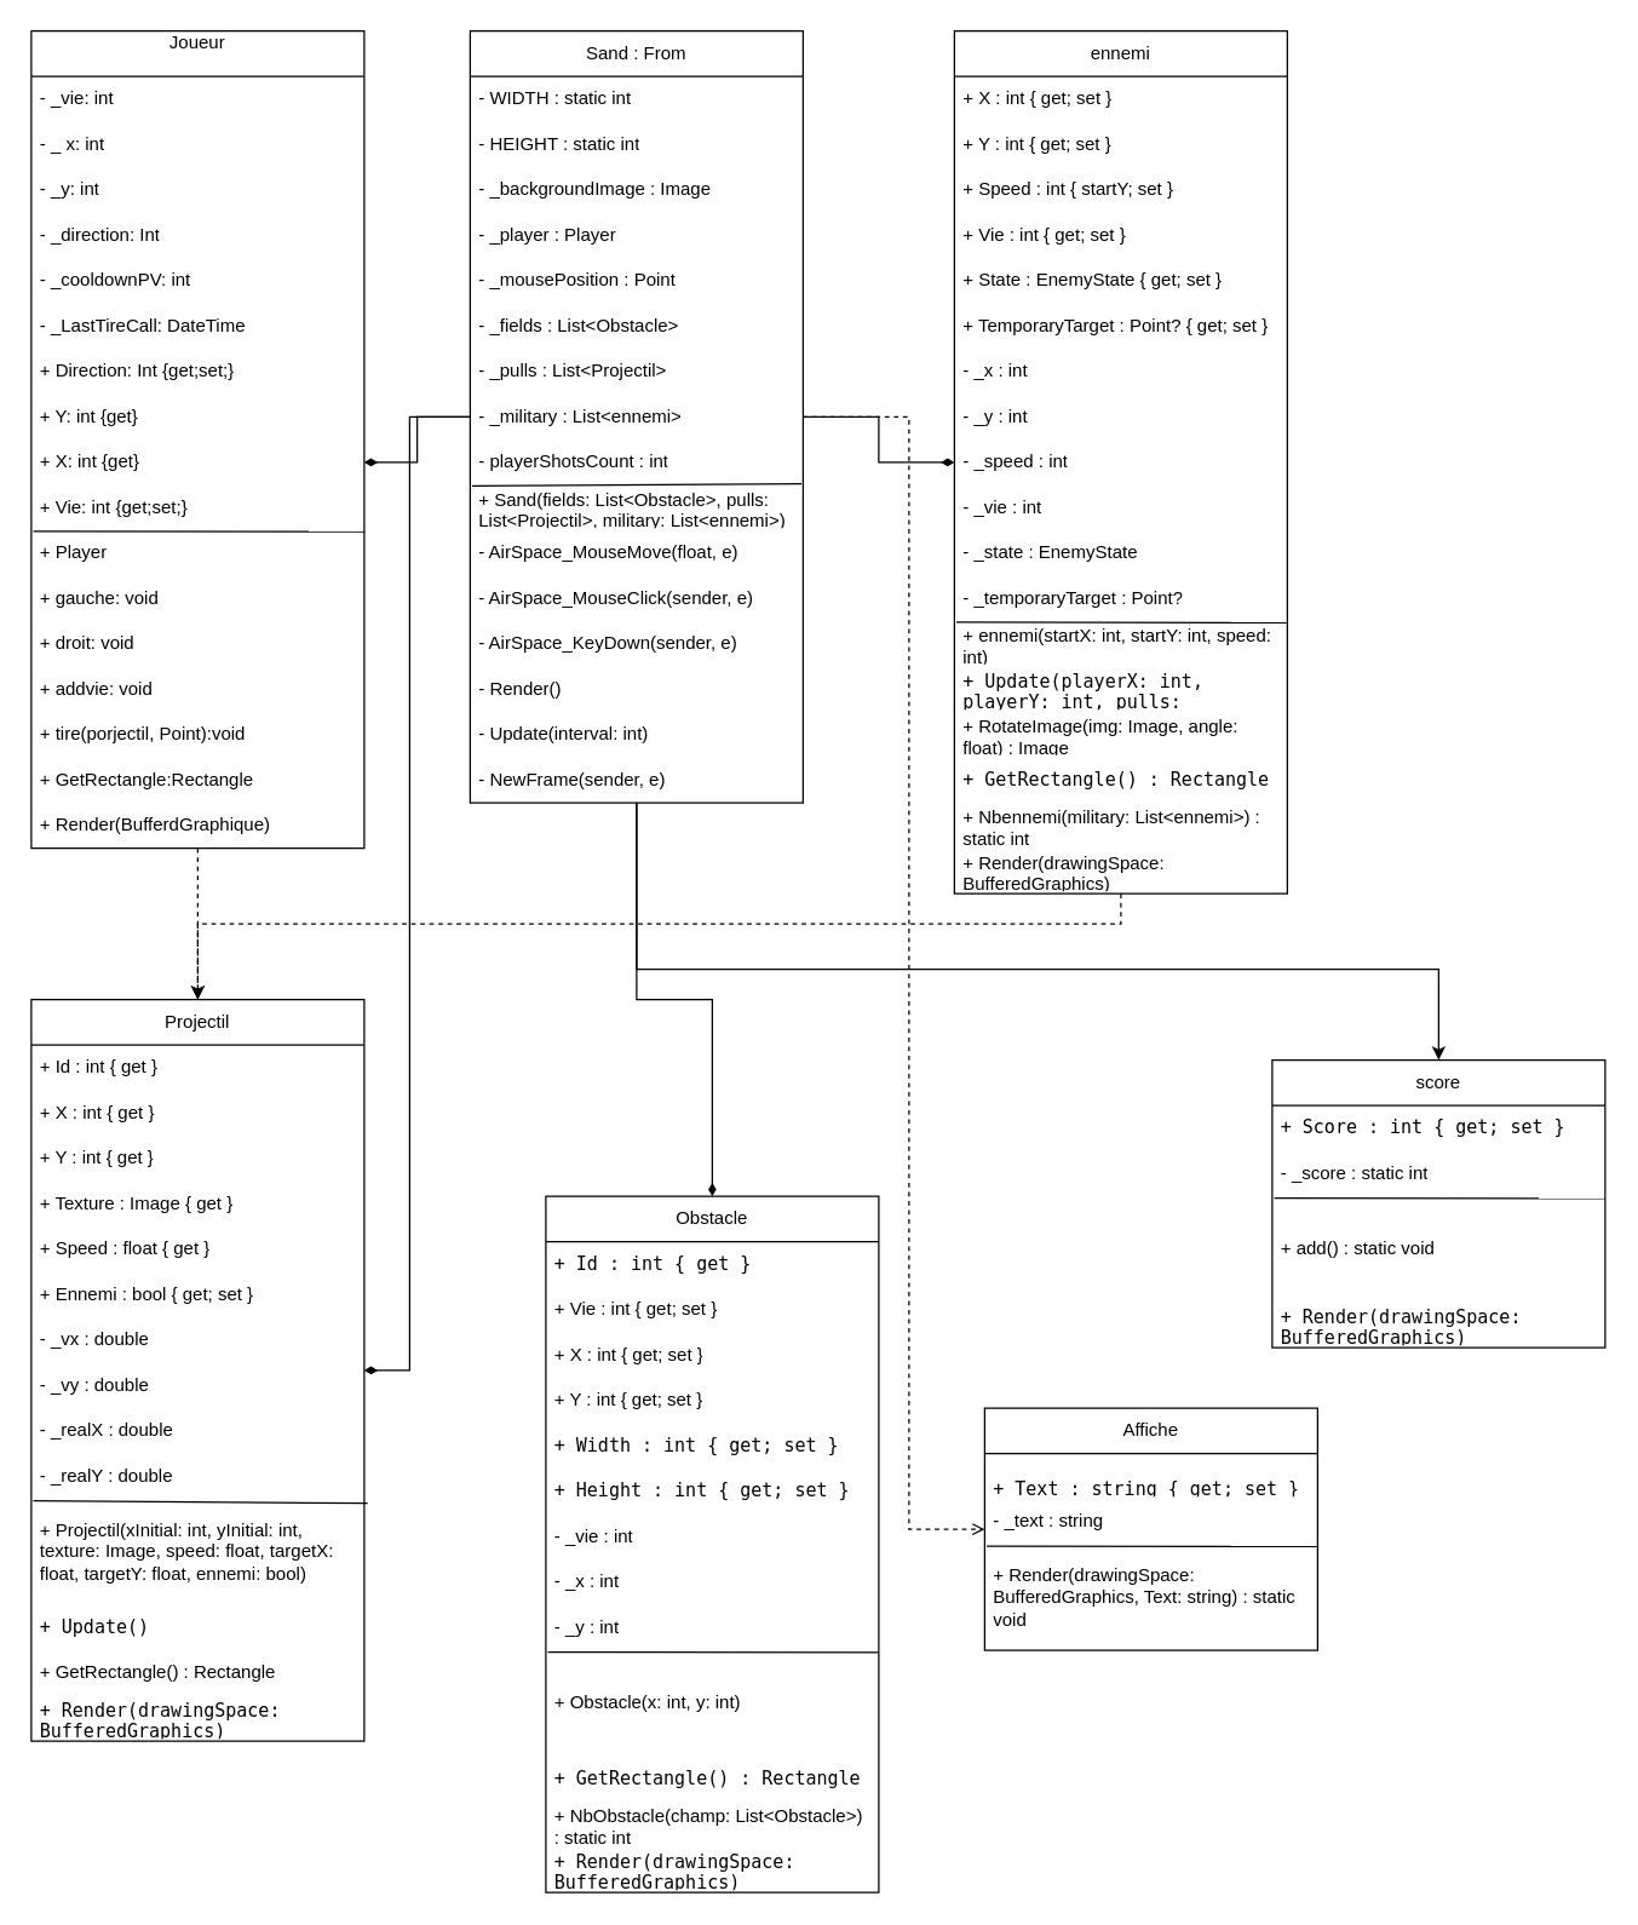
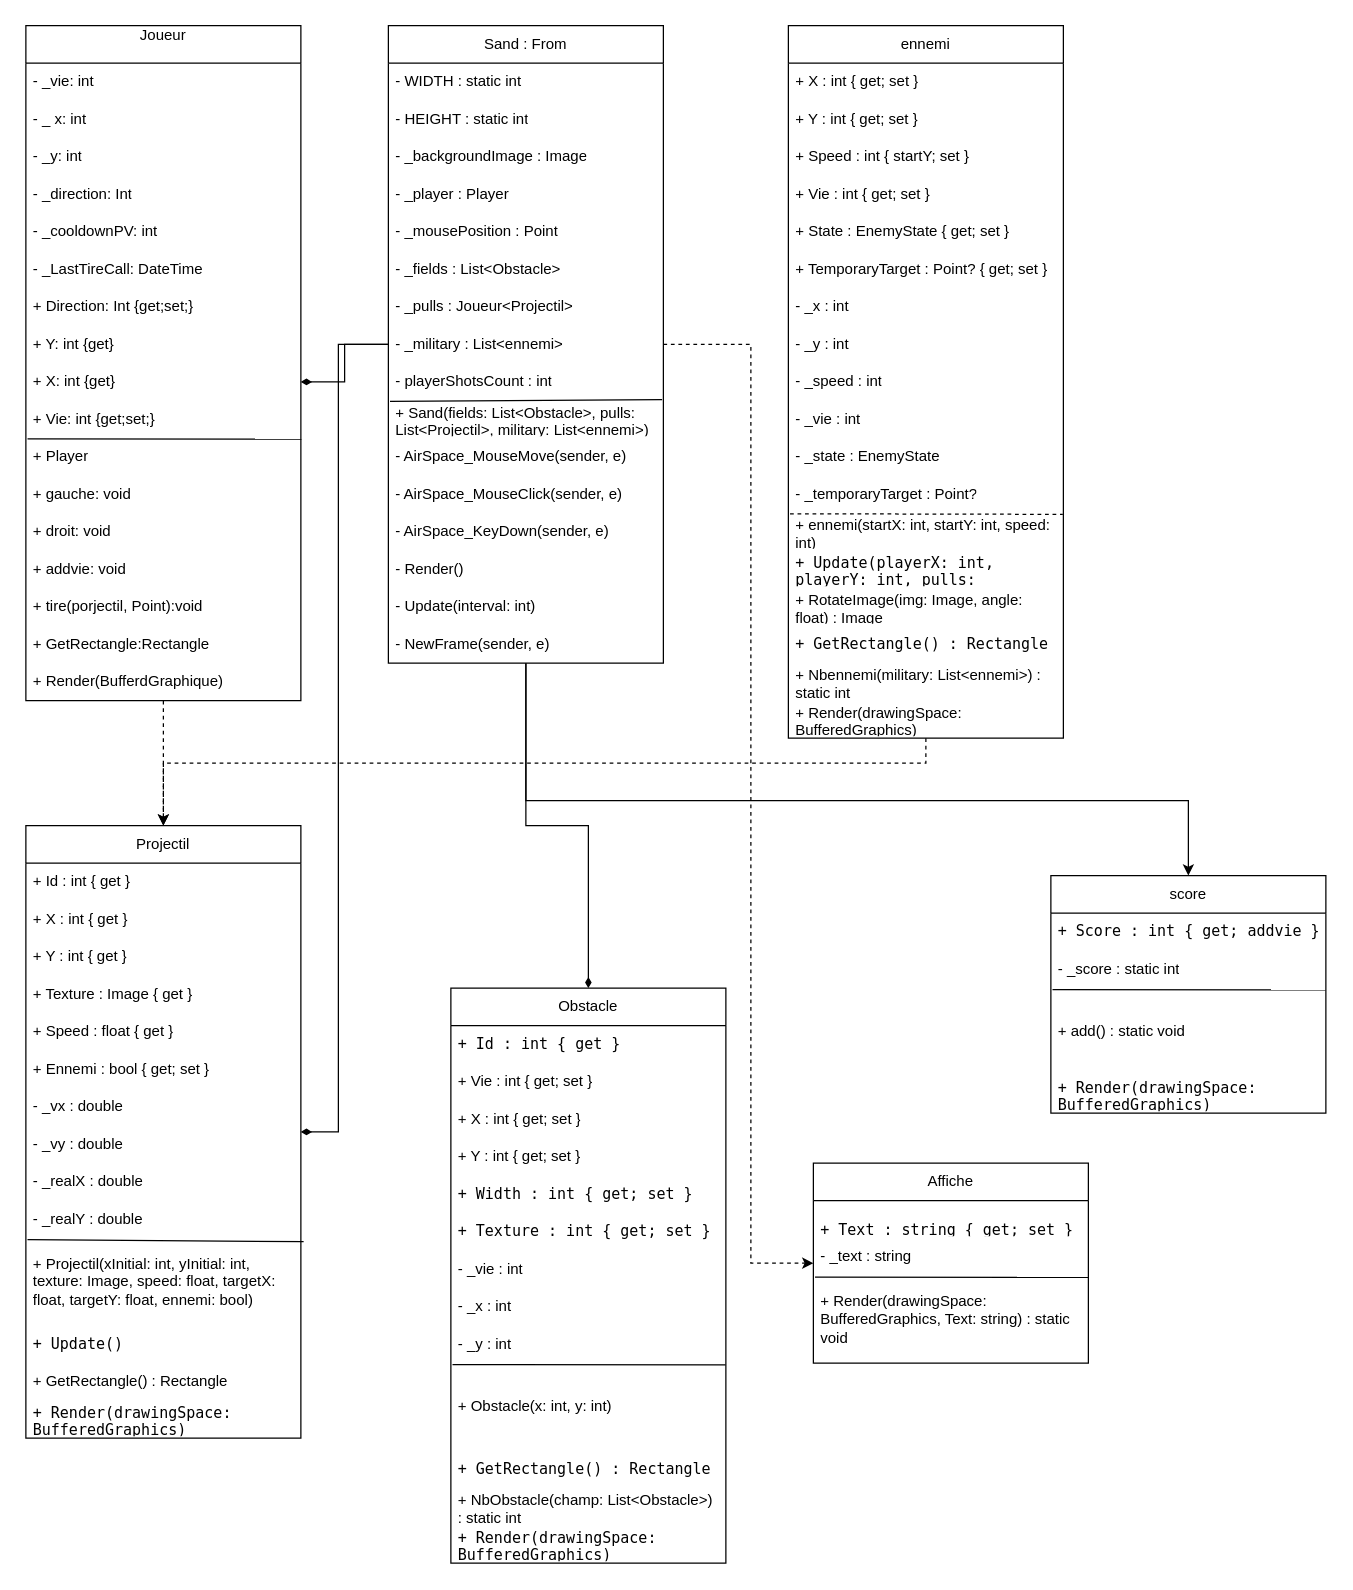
- <mxCell id="35" value="- _pulls : List&amp;lt;Projectil&amp;gt;" style="text;strokeColor=none;fillColor=none;align=left;verticalAlign=middle;spacingLeft=4;spacingRight=4;overflow=hidden;points=[[0,0.5],[1,0.5]];portConstraint=eastwest;rotatable=0;whiteSpace=wrap;html=1;" vertex="1" parent="28"><mxGeometry y="210" width="220" height="30" as="geometry" /></mxCell>
+ <mxCell id="35" value="- _pulls : Joueur&amp;lt;Projectil&amp;gt;" style="text;strokeColor=none;fillColor=none;align=left;verticalAlign=middle;spacingLeft=4;spacingRight=4;overflow=hidden;points=[[0,0.5],[1,0.5]];portConstraint=eastwest;rotatable=0;whiteSpace=wrap;html=1;" vertex="1" parent="28"><mxGeometry y="210" width="220" height="30" as="geometry" /></mxCell>
- <mxCell id="25" style="edgeStyle=orthogonalEdgeStyle;rounded=0;orthogonalLoop=1;jettySize=auto;html=1;endArrow=diamondThin;endFill=1;" edge="1" parent="1" source="28" target="47"><mxGeometry relative="1" as="geometry" /></mxCell>
- <mxCell id="40" value="- AirSpace_MouseMove(float, e)" style="text;strokeColor=none;fillColor=none;align=left;verticalAlign=middle;spacingLeft=4;spacingRight=4;overflow=hidden;points=[[0,0.5],[1,0.5]];portConstraint=eastwest;rotatable=0;whiteSpace=wrap;html=1;" vertex="1" parent="28"><mxGeometry y="330" width="220" height="30" as="geometry" /></mxCell>
+ <mxCell id="40" value="- AirSpace_MouseMove(sender, e)" style="text;strokeColor=none;fillColor=none;align=left;verticalAlign=middle;spacingLeft=4;spacingRight=4;overflow=hidden;points=[[0,0.5],[1,0.5]];portConstraint=eastwest;rotatable=0;whiteSpace=wrap;html=1;" vertex="1" parent="28"><mxGeometry y="330" width="220" height="30" as="geometry" /></mxCell>
- <mxCell id="66" value="" style="endArrow=none;html=1;rounded=0;exitX=0.006;exitY=0.017;exitDx=0;exitDy=0;exitPerimeter=0;entryX=0.998;entryY=1.033;entryDx=0;entryDy=0;entryPerimeter=0;" edge="1" parent="47" source="60" target="59"><mxGeometry width="50" height="50" relative="1" as="geometry"><mxPoint y="299.17" as="sourcePoint" /><mxPoint x="219" y="299.17" as="targetPoint" /></mxGeometry></mxCell>
+ <mxCell id="66" value="" style="endArrow=none;html=1;rounded=0;exitX=0.006;exitY=0.017;exitDx=0;exitDy=0;exitPerimeter=0;entryX=0.998;entryY=1.033;entryDx=0;entryDy=0;entryPerimeter=0;dashed=1;" edge="1" parent="47" source="60" target="59"><mxGeometry width="50" height="50" relative="1" as="geometry"><mxPoint y="299.17" as="sourcePoint" /><mxPoint x="219" y="299.17" as="targetPoint" /></mxGeometry></mxCell>
- <mxCell id="99" value="&lt;code&gt;+ Score : int { get; set }&lt;/code&gt;&lt;code&gt;&lt;/code&gt;" style="text;strokeColor=none;fillColor=none;align=left;verticalAlign=middle;spacingLeft=4;spacingRight=4;overflow=hidden;points=[[0,0.5],[1,0.5]];portConstraint=eastwest;rotatable=0;whiteSpace=wrap;html=1;" vertex="1" parent="98"><mxGeometry y="30" width="220" height="30" as="geometry" /></mxCell>
+ <mxCell id="99" value="&lt;code&gt;+ Score : int { get; addvie }&lt;/code&gt;&lt;code&gt;&lt;/code&gt;" style="text;strokeColor=none;fillColor=none;align=left;verticalAlign=middle;spacingLeft=4;spacingRight=4;overflow=hidden;points=[[0,0.5],[1,0.5]];portConstraint=eastwest;rotatable=0;whiteSpace=wrap;html=1;" vertex="1" parent="98"><mxGeometry y="30" width="220" height="30" as="geometry" /></mxCell>
- <mxCell id="89" value="&lt;code&gt;+ Height : int { get; set }&lt;/code&gt;" style="text;strokeColor=none;fillColor=none;align=left;verticalAlign=middle;spacingLeft=4;spacingRight=4;overflow=hidden;points=[[0,0.5],[1,0.5]];portConstraint=eastwest;rotatable=0;whiteSpace=wrap;html=1;" vertex="1" parent="83"><mxGeometry y="180" width="220" height="30" as="geometry" /></mxCell>
+ <mxCell id="89" value="&lt;code&gt;+ Texture : int { get; set }&lt;/code&gt;" style="text;strokeColor=none;fillColor=none;align=left;verticalAlign=middle;spacingLeft=4;spacingRight=4;overflow=hidden;points=[[0,0.5],[1,0.5]];portConstraint=eastwest;rotatable=0;whiteSpace=wrap;html=1;" vertex="1" parent="83"><mxGeometry y="180" width="220" height="30" as="geometry" /></mxCell>
- <mxCell id="27" style="edgeStyle=orthogonalEdgeStyle;rounded=0;orthogonalLoop=1;jettySize=auto;html=1;dashed=1;endArrow=open;" edge="1" parent="1" source="28" target="104"><mxGeometry relative="1" as="geometry"><Array as="points"><mxPoint x="600" y="275" /><mxPoint x="600" y="1010" /></Array></mxGeometry></mxCell>
+ <mxCell id="27" style="edgeStyle=orthogonalEdgeStyle;rounded=0;orthogonalLoop=1;jettySize=auto;html=1;dashed=1;" edge="1" parent="1" source="28" target="104"><mxGeometry relative="1" as="geometry"><Array as="points"><mxPoint x="600" y="275" /><mxPoint x="600" y="1010" /></Array></mxGeometry></mxCell>
